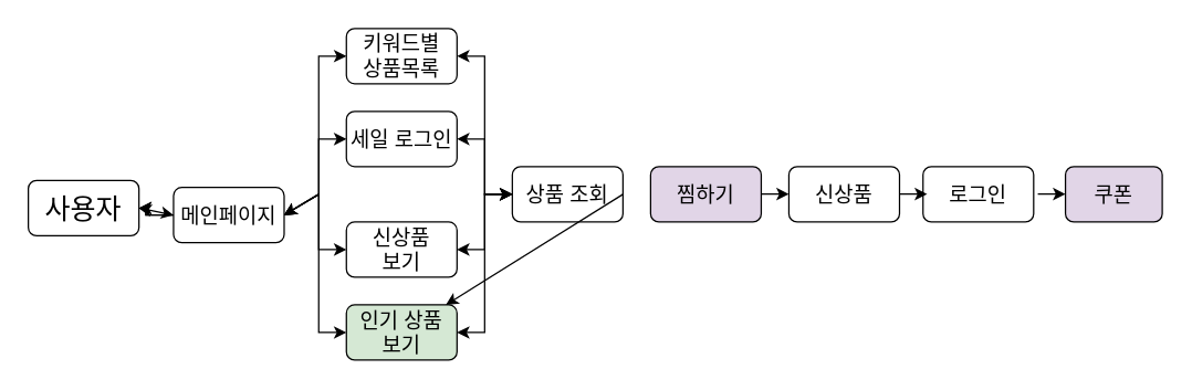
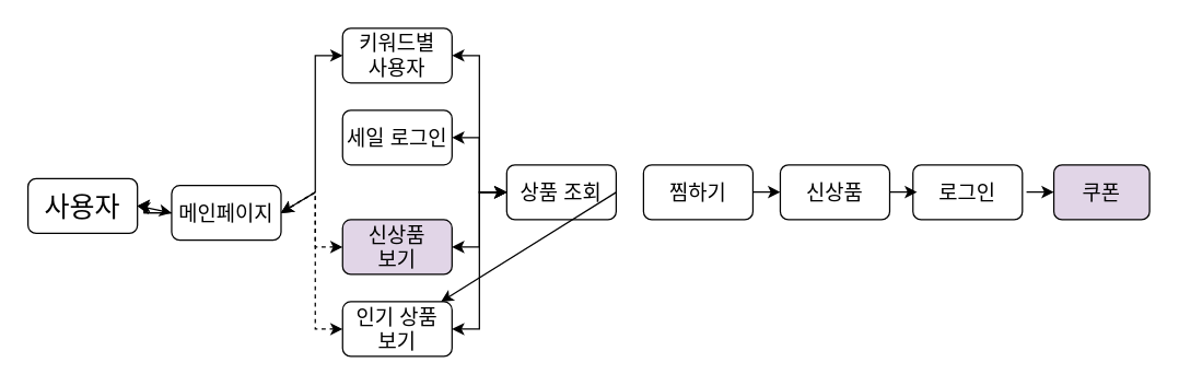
- <mxCell id="3" value="&lt;font style=&quot;font-size: 15px;&quot;&gt;키워드별&lt;/font&gt;&lt;div&gt;&lt;font style=&quot;font-size: 15px;&quot;&gt;상품목록&lt;/font&gt;&lt;/div&gt;" style="rounded=1;whiteSpace=wrap;html=1;" parent="1" vertex="1"><mxGeometry x="250" y="20" width="80" height="40" as="geometry" /></mxCell>
+ <mxCell id="3" value="&lt;font style=&quot;font-size: 15px;&quot;&gt;키워드별&lt;/font&gt;&lt;div&gt;&lt;font style=&quot;font-size: 15px;&quot;&gt;사용자&lt;/font&gt;&lt;/div&gt;" style="rounded=1;whiteSpace=wrap;html=1;" parent="1" vertex="1"><mxGeometry x="250" y="20" width="80" height="40" as="geometry" /></mxCell>
- <mxCell id="19" value="" style="endArrow=classic;startArrow=classic;html=1;rounded=0;entryX=1;entryY=0.5;entryDx=0;entryDy=0;exitX=0;exitY=0.5;exitDx=0;exitDy=0;" parent="1" source="4" target="9" edge="1"><mxGeometry width="50" height="50" relative="1" as="geometry"><mxPoint x="170" y="240" as="sourcePoint" /><mxPoint x="150" y="200" as="targetPoint" /><Array as="points"><mxPoint x="230" y="100" /><mxPoint x="230" y="140" /></Array></mxGeometry></mxCell>
- <mxCell id="11" value="&lt;span style=&quot;font-size: 15px;&quot;&gt;찜하기&lt;/span&gt;" style="rounded=1;whiteSpace=wrap;html=1;fillColor=#e1d5e7;" parent="1" vertex="1"><mxGeometry x="470" y="120" width="80" height="40" as="geometry" /></mxCell>
+ <mxCell id="11" value="&lt;span style=&quot;font-size: 15px;&quot;&gt;찜하기&lt;/span&gt;" style="rounded=1;whiteSpace=wrap;html=1;" parent="1" vertex="1"><mxGeometry x="470" y="120" width="80" height="40" as="geometry" /></mxCell>
- <mxCell id="18" value="" style="endArrow=classic;startArrow=classic;html=1;rounded=0;entryX=1;entryY=0.5;entryDx=0;entryDy=0;exitX=0;exitY=0.5;exitDx=0;exitDy=0;" parent="1" source="5" target="9" edge="1"><mxGeometry width="50" height="50" relative="1" as="geometry"><mxPoint x="230" y="200" as="sourcePoint" /><mxPoint x="210" y="170" as="targetPoint" /><Array as="points"><mxPoint x="230" y="180" /><mxPoint x="230" y="140" /></Array></mxGeometry></mxCell>
+ <mxCell id="18" value="" style="endArrow=classic;startArrow=classic;html=1;rounded=0;entryX=1;entryY=0.5;entryDx=0;entryDy=0;exitX=0;exitY=0.5;exitDx=0;exitDy=0;dashed=1;" parent="1" source="5" target="9" edge="1"><mxGeometry width="50" height="50" relative="1" as="geometry"><mxPoint x="230" y="200" as="sourcePoint" /><mxPoint x="210" y="170" as="targetPoint" /><Array as="points"><mxPoint x="230" y="180" /><mxPoint x="230" y="140" /></Array></mxGeometry></mxCell>
- <mxCell id="5" value="&lt;font style=&quot;font-size: 15px;&quot;&gt;&amp;nbsp;신상품&amp;nbsp;&lt;/font&gt;&lt;div&gt;&lt;font style=&quot;font-size: 15px;&quot;&gt;보기&lt;/font&gt;&lt;/div&gt;" style="rounded=1;whiteSpace=wrap;html=1;" parent="1" vertex="1"><mxGeometry x="250" y="160" width="80" height="40" as="geometry" /></mxCell>
+ <mxCell id="5" value="&lt;font style=&quot;font-size: 15px;&quot;&gt;&amp;nbsp;신상품&amp;nbsp;&lt;/font&gt;&lt;div&gt;&lt;font style=&quot;font-size: 15px;&quot;&gt;보기&lt;/font&gt;&lt;/div&gt;" style="rounded=1;whiteSpace=wrap;html=1;fillColor=#e1d5e7;" parent="1" vertex="1"><mxGeometry x="250" y="160" width="80" height="40" as="geometry" /></mxCell>
- <mxCell id="17" value="" style="endArrow=classic;startArrow=classic;html=1;rounded=0;entryX=1;entryY=0.5;entryDx=0;entryDy=0;exitX=0;exitY=0.5;exitDx=0;exitDy=0;" parent="1" source="6" target="9" edge="1"><mxGeometry width="50" height="50" relative="1" as="geometry"><mxPoint x="240" y="250" as="sourcePoint" /><mxPoint x="220" y="150" as="targetPoint" /><Array as="points"><mxPoint x="230" y="240" /><mxPoint x="230" y="140" /></Array></mxGeometry></mxCell>
+ <mxCell id="17" value="" style="endArrow=classic;startArrow=classic;html=1;rounded=0;entryX=1;entryY=0.5;entryDx=0;entryDy=0;exitX=0;exitY=0.5;exitDx=0;exitDy=0;dashed=1;" parent="1" source="6" target="9" edge="1"><mxGeometry width="50" height="50" relative="1" as="geometry"><mxPoint x="240" y="250" as="sourcePoint" /><mxPoint x="220" y="150" as="targetPoint" /><Array as="points"><mxPoint x="230" y="240" /><mxPoint x="230" y="140" /></Array></mxGeometry></mxCell>
- <mxCell id="6" value="&lt;span style=&quot;font-size: 15px;&quot;&gt;인기 상품&lt;/span&gt;&lt;div&gt;&lt;span style=&quot;font-size: 15px;&quot;&gt;보기&lt;/span&gt;&lt;/div&gt;" style="rounded=1;whiteSpace=wrap;html=1;fillColor=#d5e8d4;" parent="1" vertex="1"><mxGeometry x="250" y="220" width="80" height="40" as="geometry" /></mxCell>
+ <mxCell id="6" value="&lt;span style=&quot;font-size: 15px;&quot;&gt;인기 상품&lt;/span&gt;&lt;div&gt;&lt;span style=&quot;font-size: 15px;&quot;&gt;보기&lt;/span&gt;&lt;/div&gt;" style="rounded=1;whiteSpace=wrap;html=1;" parent="1" vertex="1"><mxGeometry x="250" y="220" width="80" height="40" as="geometry" /></mxCell>
